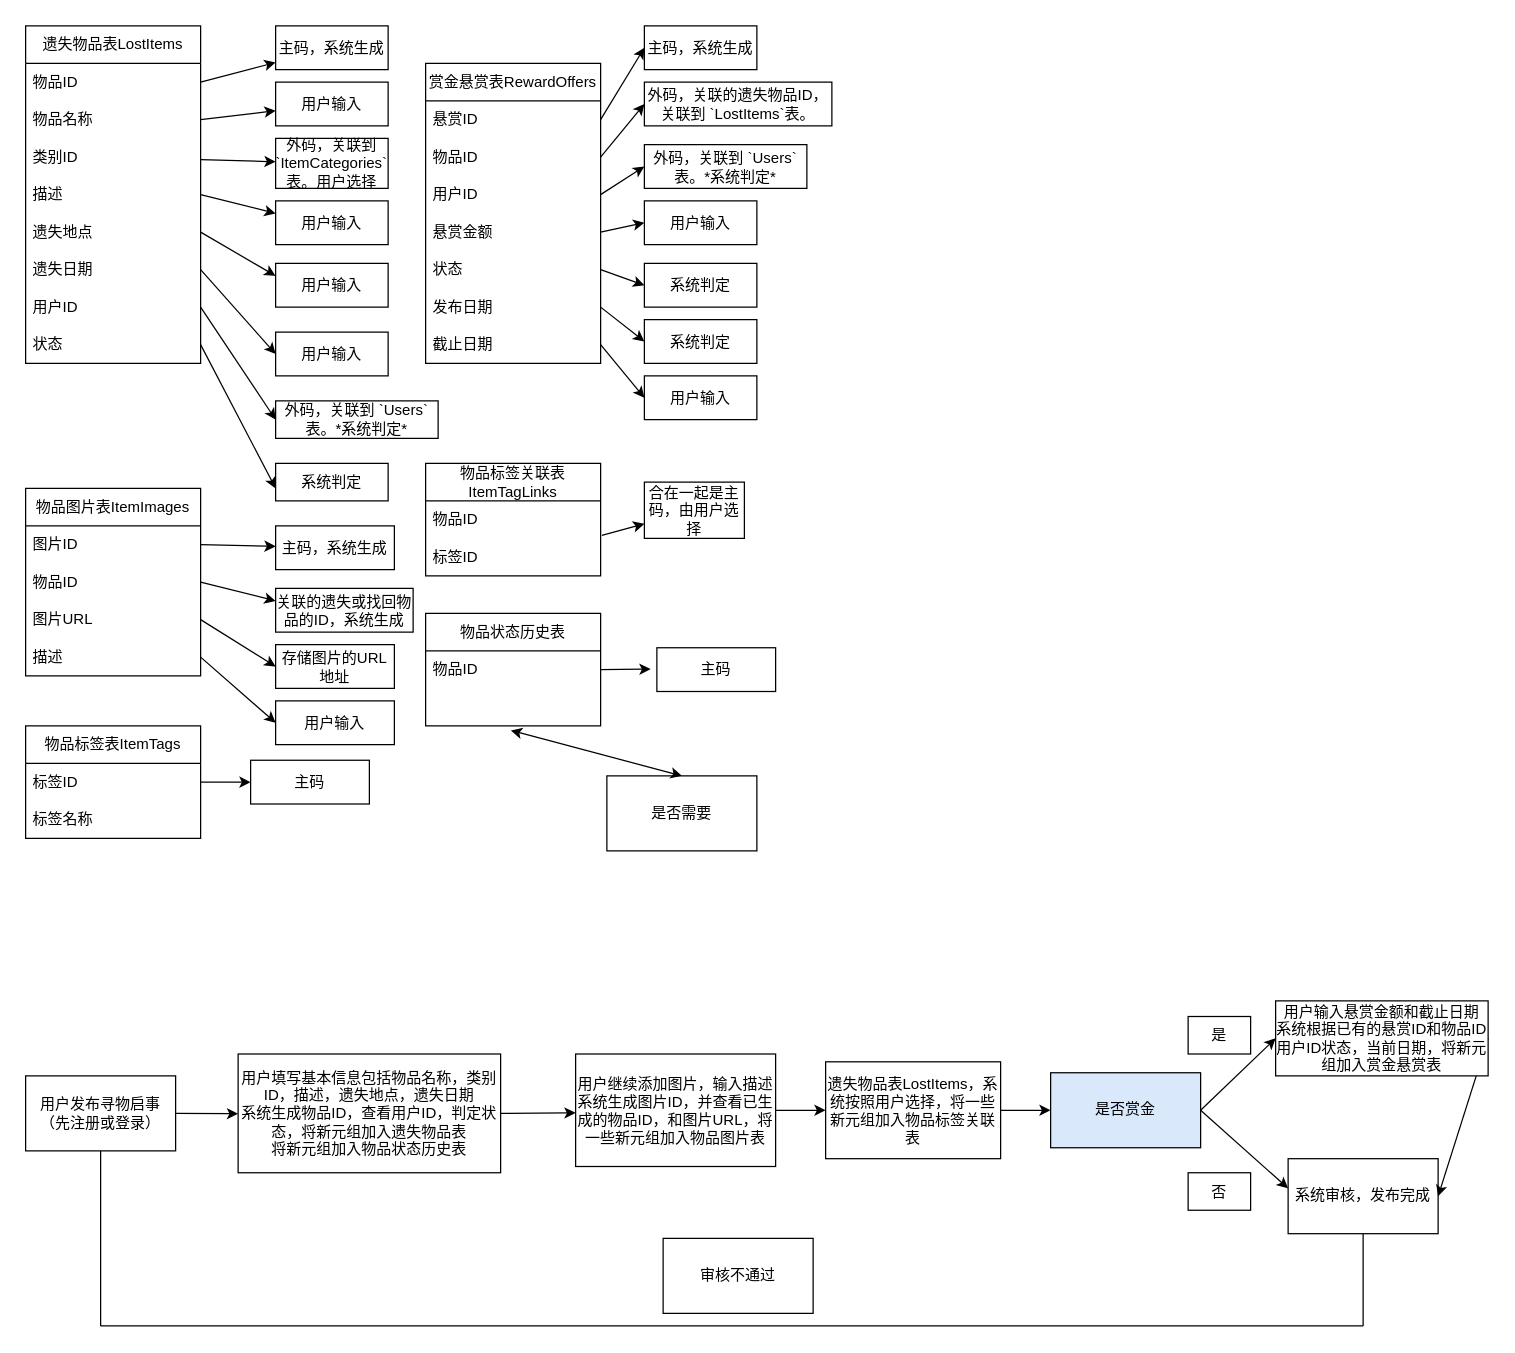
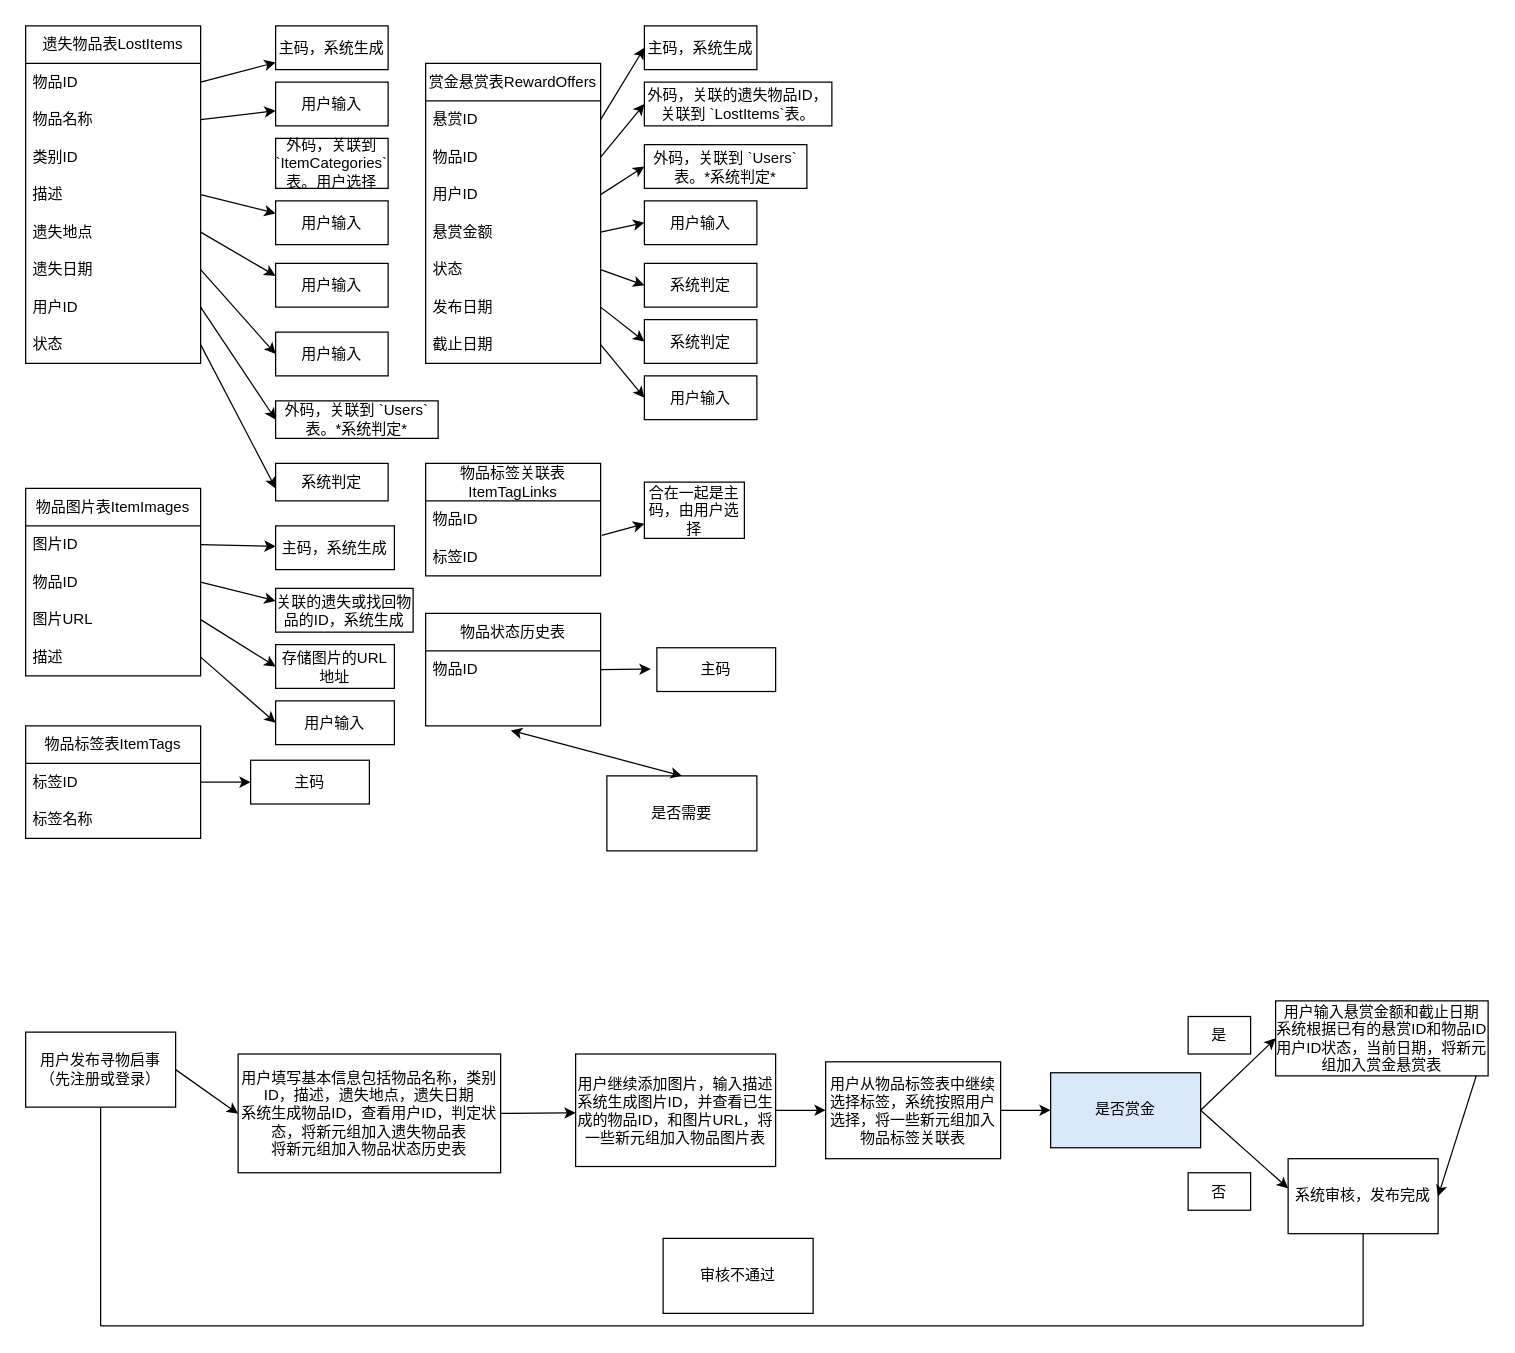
- <mxCell id="37" style="edgeStyle=none;html=1;" edge="1" parent="1" source="5" target="38"><mxGeometry relative="1" as="geometry"><mxPoint x="220" y="125" as="targetPoint" /></mxGeometry></mxCell>
- <mxCell id="82" value="遗失物品表LostItems，系统按照用户选择，将一些新元组加入物品标签关联表" style="rounded=0;whiteSpace=wrap;html=1;" vertex="1" parent="1"><mxGeometry x="660" y="848.75" width="140" height="77.5" as="geometry" /></mxCell>
+ <mxCell id="82" value="用户从物品标签表中继续选择标签，系统按照用户选择，将一些新元组加入物品标签关联表" style="rounded=0;whiteSpace=wrap;html=1;" vertex="1" parent="1"><mxGeometry x="660" y="848.75" width="140" height="77.5" as="geometry" /></mxCell>
- <mxCell id="76" value="用户发布寻物启事（先注册或登录）" style="rounded=0;whiteSpace=wrap;html=1;" vertex="1" parent="1"><mxGeometry y="860" width="120" height="60" as="geometry" x="20" /></mxCell>
+ <mxCell id="76" value="用户发布寻物启事（先注册或登录）" style="rounded=0;whiteSpace=wrap;html=1;" vertex="1" parent="1"><mxGeometry x="20" y="825" width="120" height="60" as="geometry" /></mxCell>
